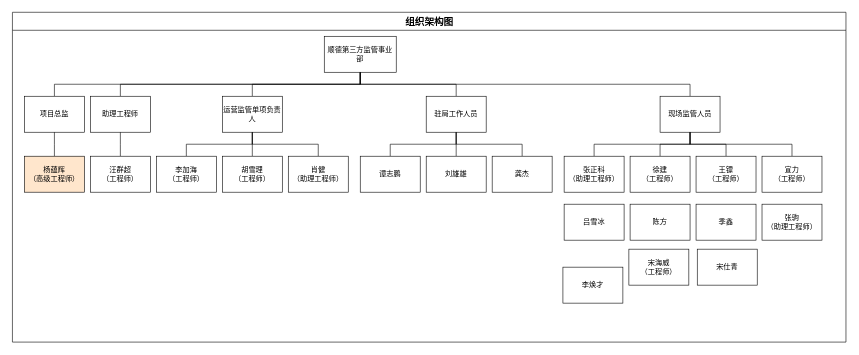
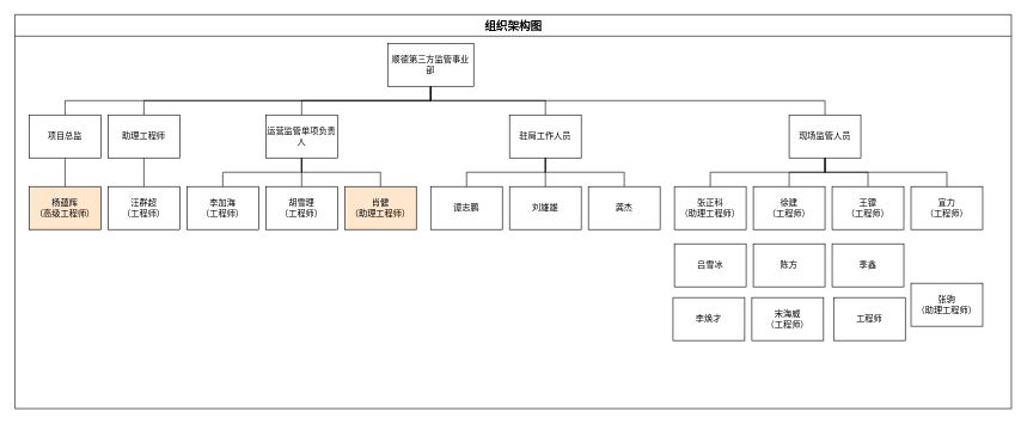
- <mxCell id="23" value="肖健&lt;br&gt;（助理工程师）" style="whiteSpace=wrap;html=1;align=center;verticalAlign=middle;treeFolding=1;treeMoving=1;newEdgeStyle={&quot;edgeStyle&quot;:&quot;elbowEdgeStyle&quot;,&quot;startArrow&quot;:&quot;none&quot;,&quot;endArrow&quot;:&quot;none&quot;};" vertex="1" parent="2"><mxGeometry x="460" y="240" width="100" height="60" as="geometry" /></mxCell>
+ <mxCell id="23" value="肖健&lt;br&gt;（助理工程师）" style="whiteSpace=wrap;html=1;align=center;verticalAlign=middle;treeFolding=1;treeMoving=1;newEdgeStyle={&quot;edgeStyle&quot;:&quot;elbowEdgeStyle&quot;,&quot;startArrow&quot;:&quot;none&quot;,&quot;endArrow&quot;:&quot;none&quot;};fillColor=#ffe6cc;" vertex="1" parent="2"><mxGeometry x="460" y="240" width="100" height="60" as="geometry" /></mxCell>
- <mxCell id="45" value="张驹&lt;br&gt;（助理工程师）" style="whiteSpace=wrap;html=1;align=center;verticalAlign=middle;treeFolding=1;treeMoving=1;newEdgeStyle={&quot;edgeStyle&quot;:&quot;elbowEdgeStyle&quot;,&quot;startArrow&quot;:&quot;none&quot;,&quot;endArrow&quot;:&quot;none&quot;};" vertex="1" parent="2"><mxGeometry x="1250" y="320" width="100" height="60" as="geometry" /></mxCell>
+ <mxCell id="45" value="张驹&lt;br&gt;（助理工程师）" style="whiteSpace=wrap;html=1;align=center;verticalAlign=middle;treeFolding=1;treeMoving=1;newEdgeStyle={&quot;edgeStyle&quot;:&quot;elbowEdgeStyle&quot;,&quot;startArrow&quot;:&quot;none&quot;,&quot;endArrow&quot;:&quot;none&quot;};" vertex="1" parent="2"><mxGeometry x="1250" y="375" width="100" height="60" as="geometry" /></mxCell>
- <mxCell id="49" value="宋仕青" style="whiteSpace=wrap;html=1;align=center;verticalAlign=middle;treeFolding=1;treeMoving=1;newEdgeStyle={&quot;edgeStyle&quot;:&quot;elbowEdgeStyle&quot;,&quot;startArrow&quot;:&quot;none&quot;,&quot;endArrow&quot;:&quot;none&quot;};" vertex="1" parent="2"><mxGeometry x="1142" y="395" width="100" height="60" as="geometry" /></mxCell>
+ <mxCell id="49" value="工程师" style="whiteSpace=wrap;html=1;align=center;verticalAlign=middle;treeFolding=1;treeMoving=1;newEdgeStyle={&quot;edgeStyle&quot;:&quot;elbowEdgeStyle&quot;,&quot;startArrow&quot;:&quot;none&quot;,&quot;endArrow&quot;:&quot;none&quot;};" vertex="1" parent="2"><mxGeometry x="1142" y="395" width="100" height="60" as="geometry" /></mxCell>
- <mxCell id="51" value="李焕才" style="whiteSpace=wrap;html=1;align=center;verticalAlign=middle;treeFolding=1;treeMoving=1;newEdgeStyle={&quot;edgeStyle&quot;:&quot;elbowEdgeStyle&quot;,&quot;startArrow&quot;:&quot;none&quot;,&quot;endArrow&quot;:&quot;none&quot;};" vertex="1" parent="2"><mxGeometry x="918" y="425" width="100" height="60" as="geometry" /></mxCell>
+ <mxCell id="51" value="李焕才" style="whiteSpace=wrap;html=1;align=center;verticalAlign=middle;treeFolding=1;treeMoving=1;newEdgeStyle={&quot;edgeStyle&quot;:&quot;elbowEdgeStyle&quot;,&quot;startArrow&quot;:&quot;none&quot;,&quot;endArrow&quot;:&quot;none&quot;};" vertex="1" parent="2"><mxGeometry x="918" y="395" width="100" height="60" as="geometry" /></mxCell>
